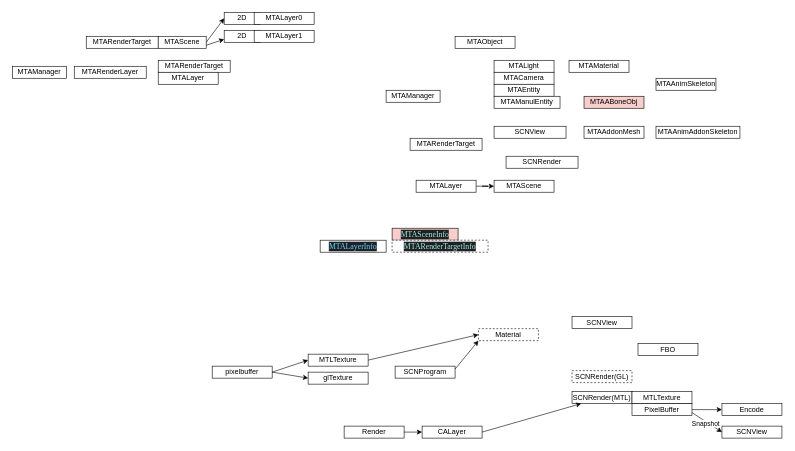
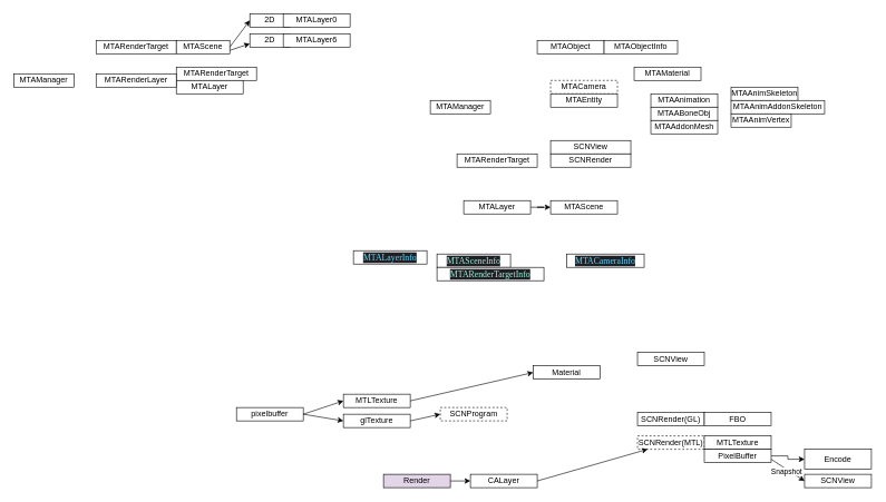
- <mxCell id="57" value="MTALayer1" style="whiteSpace=wrap;html=1;" vertex="1" parent="1"><mxGeometry x="423" width="100" height="20" as="geometry" y="50" /></mxCell>
+ <mxCell id="57" value="MTALayer6" style="whiteSpace=wrap;html=1;" vertex="1" parent="1"><mxGeometry x="423" width="100" height="20" as="geometry" y="50" /></mxCell>
- <mxCell id="4" value="MTAObject" style="whiteSpace=wrap;html=1;" parent="1" vertex="1"><mxGeometry x="758" y="60" width="100" height="20" as="geometry" /></mxCell>
+ <mxCell id="4" value="MTAObject" style="whiteSpace=wrap;html=1;" parent="1" vertex="1"><mxGeometry x="803" y="60" width="100" height="20" as="geometry" /></mxCell>
+ <mxCell id="5" value="MTAObjectInfo" style="whiteSpace=wrap;html=1;" parent="1" vertex="1"><mxGeometry x="903" y="60" width="110" height="20" as="geometry" /></mxCell>
- <mxCell id="6" value="MTALight" style="whiteSpace=wrap;html=1;" parent="1" vertex="1"><mxGeometry x="823" y="100" width="100" height="20" as="geometry" /></mxCell>
- <mxCell id="62" value="MTARenderLayer" style="whiteSpace=wrap;html=1;" vertex="1" parent="1"><mxGeometry x="123" y="110" width="120" height="20" as="geometry" /></mxCell>
+ <mxCell id="62" value="MTARenderLayer" style="whiteSpace=wrap;html=1;" vertex="1" parent="1"><mxGeometry x="143" y="110" width="120" height="20" as="geometry" /></mxCell>
- <mxCell id="7" value="MTACamera" style="whiteSpace=wrap;html=1;" parent="1" vertex="1"><mxGeometry x="823" y="120" width="100" height="20" as="geometry" /></mxCell>
+ <mxCell id="7" value="MTACamera" style="whiteSpace=wrap;html=1;dashed=1;" parent="1" vertex="1"><mxGeometry x="823" y="120" width="100" height="20" as="geometry" /></mxCell>
+ <mxCell id="14" value="MTAAnimation" style="whiteSpace=wrap;html=1;" parent="1" vertex="1"><mxGeometry x="973" y="140" width="100" height="20" as="geometry" /></mxCell>
- <mxCell id="9" value="MTAManulEntity" style="whiteSpace=wrap;html=1;" parent="1" vertex="1"><mxGeometry x="823" y="160" width="110" height="20" as="geometry" /></mxCell>
- <mxCell id="15" value="MTAABoneObj" style="whiteSpace=wrap;html=1;fillColor=#f8cecc;" parent="1" vertex="1"><mxGeometry x="973" y="160" width="100" height="20" as="geometry" /></mxCell>
+ <mxCell id="15" value="MTAABoneObj" style="whiteSpace=wrap;html=1;" parent="1" vertex="1"><mxGeometry x="973" y="160" width="100" height="20" as="geometry" /></mxCell>
+ <mxCell id="19" value="MTAAnimVertex" style="whiteSpace=wrap;html=1;" parent="1" vertex="1"><mxGeometry x="1093" y="170" width="90" height="20" as="geometry" /></mxCell>
- <mxCell id="16" value="MTAAddonMesh" style="whiteSpace=wrap;html=1;" parent="1" vertex="1"><mxGeometry x="973" y="210" width="100" height="20" as="geometry" /></mxCell>
+ <mxCell id="16" value="MTAAddonMesh" style="whiteSpace=wrap;html=1;" parent="1" vertex="1"><mxGeometry x="973" y="180" width="100" height="20" as="geometry" /></mxCell>
- <mxCell id="18" value="MTAAnimAddonSkeleton" style="whiteSpace=wrap;html=1;" parent="1" vertex="1"><mxGeometry x="1093" y="210" width="140" height="20" as="geometry" /></mxCell>
+ <mxCell id="18" value="MTAAnimAddonSkeleton" style="whiteSpace=wrap;html=1;" parent="1" vertex="1"><mxGeometry x="1093" y="150" width="140" height="20" as="geometry" /></mxCell>
- <mxCell id="21" value="SCNRender" style="whiteSpace=wrap;html=1;" parent="1" vertex="1"><mxGeometry x="843" y="260" width="120" height="20" as="geometry" /></mxCell>
+ <mxCell id="21" value="SCNRender" style="whiteSpace=wrap;html=1;" parent="1" vertex="1"><mxGeometry x="823" y="230" width="120" height="20" as="geometry" /></mxCell>
- <mxCell id="23" value="&lt;p style=&quot;margin: 0px ; font-stretch: normal ; font-size: 13px ; line-height: normal ; font-family: &amp;#34;menlo&amp;#34; ; color: rgb(158 , 241 , 221) ; background-color: rgb(31 , 31 , 36)&quot;&gt;MTASceneInfo&lt;/p&gt;" style="whiteSpace=wrap;html=1;fillColor=#f8cecc;" parent="1" vertex="1"><mxGeometry x="653" y="380" width="110" height="20" as="geometry" /></mxCell>
+ <mxCell id="23" value="&lt;p style=&quot;margin: 0px ; font-stretch: normal ; font-size: 13px ; line-height: normal ; font-family: &amp;#34;menlo&amp;#34; ; color: rgb(158 , 241 , 221) ; background-color: rgb(31 , 31 , 36)&quot;&gt;MTASceneInfo&lt;/p&gt;" style="whiteSpace=wrap;html=1;" parent="1" vertex="1"><mxGeometry x="653" y="380" width="110" height="20" as="geometry" /></mxCell>
+ <mxCell id="25" value="&lt;p style=&quot;margin: 0px ; font-stretch: normal ; font-size: 13px ; line-height: normal ; font-family: &amp;#34;menlo&amp;#34; ; color: rgb(93 , 216 , 255) ; background-color: rgb(31 , 31 , 36)&quot;&gt;MTACameraInfo&lt;/p&gt;" style="whiteSpace=wrap;html=1;" parent="1" vertex="1"><mxGeometry x="847" y="380" width="116" height="20" as="geometry" /></mxCell>
- <mxCell id="22" value="&lt;p style=&quot;margin: 0.0px 0.0px 0.0px 0.0px ; font: 13.0px &amp;quot;menlo&amp;quot; ; color: #5dd8ff ; background-color: #1f1f24&quot;&gt;MTALayerInfo&lt;/p&gt;" style="whiteSpace=wrap;html=1;" parent="1" vertex="1"><mxGeometry x="533" y="400" width="110" height="20" as="geometry" /></mxCell>
+ <mxCell id="22" value="&lt;p style=&quot;margin: 0.0px 0.0px 0.0px 0.0px ; font: 13.0px &amp;quot;menlo&amp;quot; ; color: #5dd8ff ; background-color: #1f1f24&quot;&gt;MTALayerInfo&lt;/p&gt;" style="whiteSpace=wrap;html=1;" parent="1" vertex="1"><mxGeometry x="528" y="375" width="110" height="20" as="geometry" /></mxCell>
- <mxCell id="24" value="&lt;p style=&quot;margin: 0px ; font-stretch: normal ; font-size: 13px ; line-height: normal ; font-family: &amp;#34;menlo&amp;#34; ; color: rgb(158 , 241 , 221) ; background-color: rgb(31 , 31 , 36)&quot;&gt;MTARenderTargetInfo&lt;/p&gt;" style="whiteSpace=wrap;html=1;dashed=1;" parent="1" vertex="1"><mxGeometry x="653" y="400" width="160" height="20" as="geometry" /></mxCell>
+ <mxCell id="24" value="&lt;p style=&quot;margin: 0px ; font-stretch: normal ; font-size: 13px ; line-height: normal ; font-family: &amp;#34;menlo&amp;#34; ; color: rgb(158 , 241 , 221) ; background-color: rgb(31 , 31 , 36)&quot;&gt;MTARenderTargetInfo&lt;/p&gt;" style="whiteSpace=wrap;html=1;" parent="1" vertex="1"><mxGeometry x="653" y="400" width="160" height="20" as="geometry" /></mxCell>
- <mxCell id="34" value="Material" style="whiteSpace=wrap;html=1;dashed=1;" parent="1" vertex="1"><mxGeometry x="797" y="547.5" width="100" height="20" as="geometry" /></mxCell>
+ <mxCell id="34" value="Material" style="whiteSpace=wrap;html=1;" parent="1" vertex="1"><mxGeometry x="797" y="547.5" width="100" height="20" as="geometry" /></mxCell>
- <mxCell id="43" value="FBO" style="whiteSpace=wrap;html=1;" vertex="1" parent="1"><mxGeometry x="1063" y="572.5" width="100" height="20" as="geometry" /></mxCell>
+ <mxCell id="43" value="FBO" style="whiteSpace=wrap;html=1;" vertex="1" parent="1"><mxGeometry x="1053" y="617.5" width="100" height="20" as="geometry" /></mxCell>
- <mxCell id="41" value="" style="endArrow=classic;html=1;exitX=1;exitY=0.25;exitDx=0;exitDy=0;entryX=0;entryY=1;entryDx=0;entryDy=0;" parent="1" source="36" target="34" edge="1"><mxGeometry width="50" height="50" relative="1" as="geometry"><mxPoint x="823" y="660" as="sourcePoint" /><mxPoint x="873" y="610" as="targetPoint" /></mxGeometry></mxCell>
- <mxCell id="36" value="SCNProgram" style="whiteSpace=wrap;html=1;" parent="1" vertex="1"><mxGeometry x="658" y="610" width="100" height="20" as="geometry" /></mxCell>
+ <mxCell id="36" value="SCNProgram" style="whiteSpace=wrap;html=1;dashed=1;" parent="1" vertex="1"><mxGeometry x="658" y="610" width="100" height="20" as="geometry" /></mxCell>
+ <mxCell id="37" value="" style="endArrow=classic;html=1;exitX=1;exitY=0.5;exitDx=0;exitDy=0;entryX=0;entryY=0.5;entryDx=0;entryDy=0;" parent="1" source="31" target="36" edge="1"><mxGeometry width="50" height="50" relative="1" as="geometry"><mxPoint x="823" y="660" as="sourcePoint" /><mxPoint x="683" y="630" as="targetPoint" /></mxGeometry></mxCell>
- <mxCell id="27" value="SCNRender(GL)" style="whiteSpace=wrap;html=1;dashed=1;" parent="1" vertex="1"><mxGeometry x="953" y="617.5" width="100" height="20" as="geometry" /></mxCell>
+ <mxCell id="27" value="SCNRender(GL)" style="whiteSpace=wrap;html=1;" parent="1" vertex="1"><mxGeometry x="953" y="617.5" width="100" height="20" as="geometry" /></mxCell>
- <mxCell id="28" value="SCNRender(MTL)" style="whiteSpace=wrap;html=1;" parent="1" vertex="1"><mxGeometry x="953" y="652.5" width="100" height="20" as="geometry" /></mxCell>
+ <mxCell id="28" value="SCNRender(MTL)" style="whiteSpace=wrap;html=1;dashed=1;" parent="1" vertex="1"><mxGeometry x="953" y="652.5" width="100" height="20" as="geometry" /></mxCell>
- <mxCell id="47" value="Encode" style="whiteSpace=wrap;html=1;" vertex="1" parent="1"><mxGeometry x="1203" y="672.5" width="100" height="20" as="geometry" /></mxCell>
+ <mxCell id="47" value="Encode" style="whiteSpace=wrap;html=1;" vertex="1" parent="1"><mxGeometry x="1203" y="672.5" width="100" height="30" as="geometry" /></mxCell>
- <mxCell id="38" value="Render" style="whiteSpace=wrap;html=1;" parent="1" vertex="1"><mxGeometry x="573" y="710" width="100" height="20" as="geometry" /></mxCell>
+ <mxCell id="38" value="Render" style="whiteSpace=wrap;html=1;fillColor=#e1d5e7;" parent="1" vertex="1"><mxGeometry x="573" y="710" width="100" height="20" as="geometry" /></mxCell>
